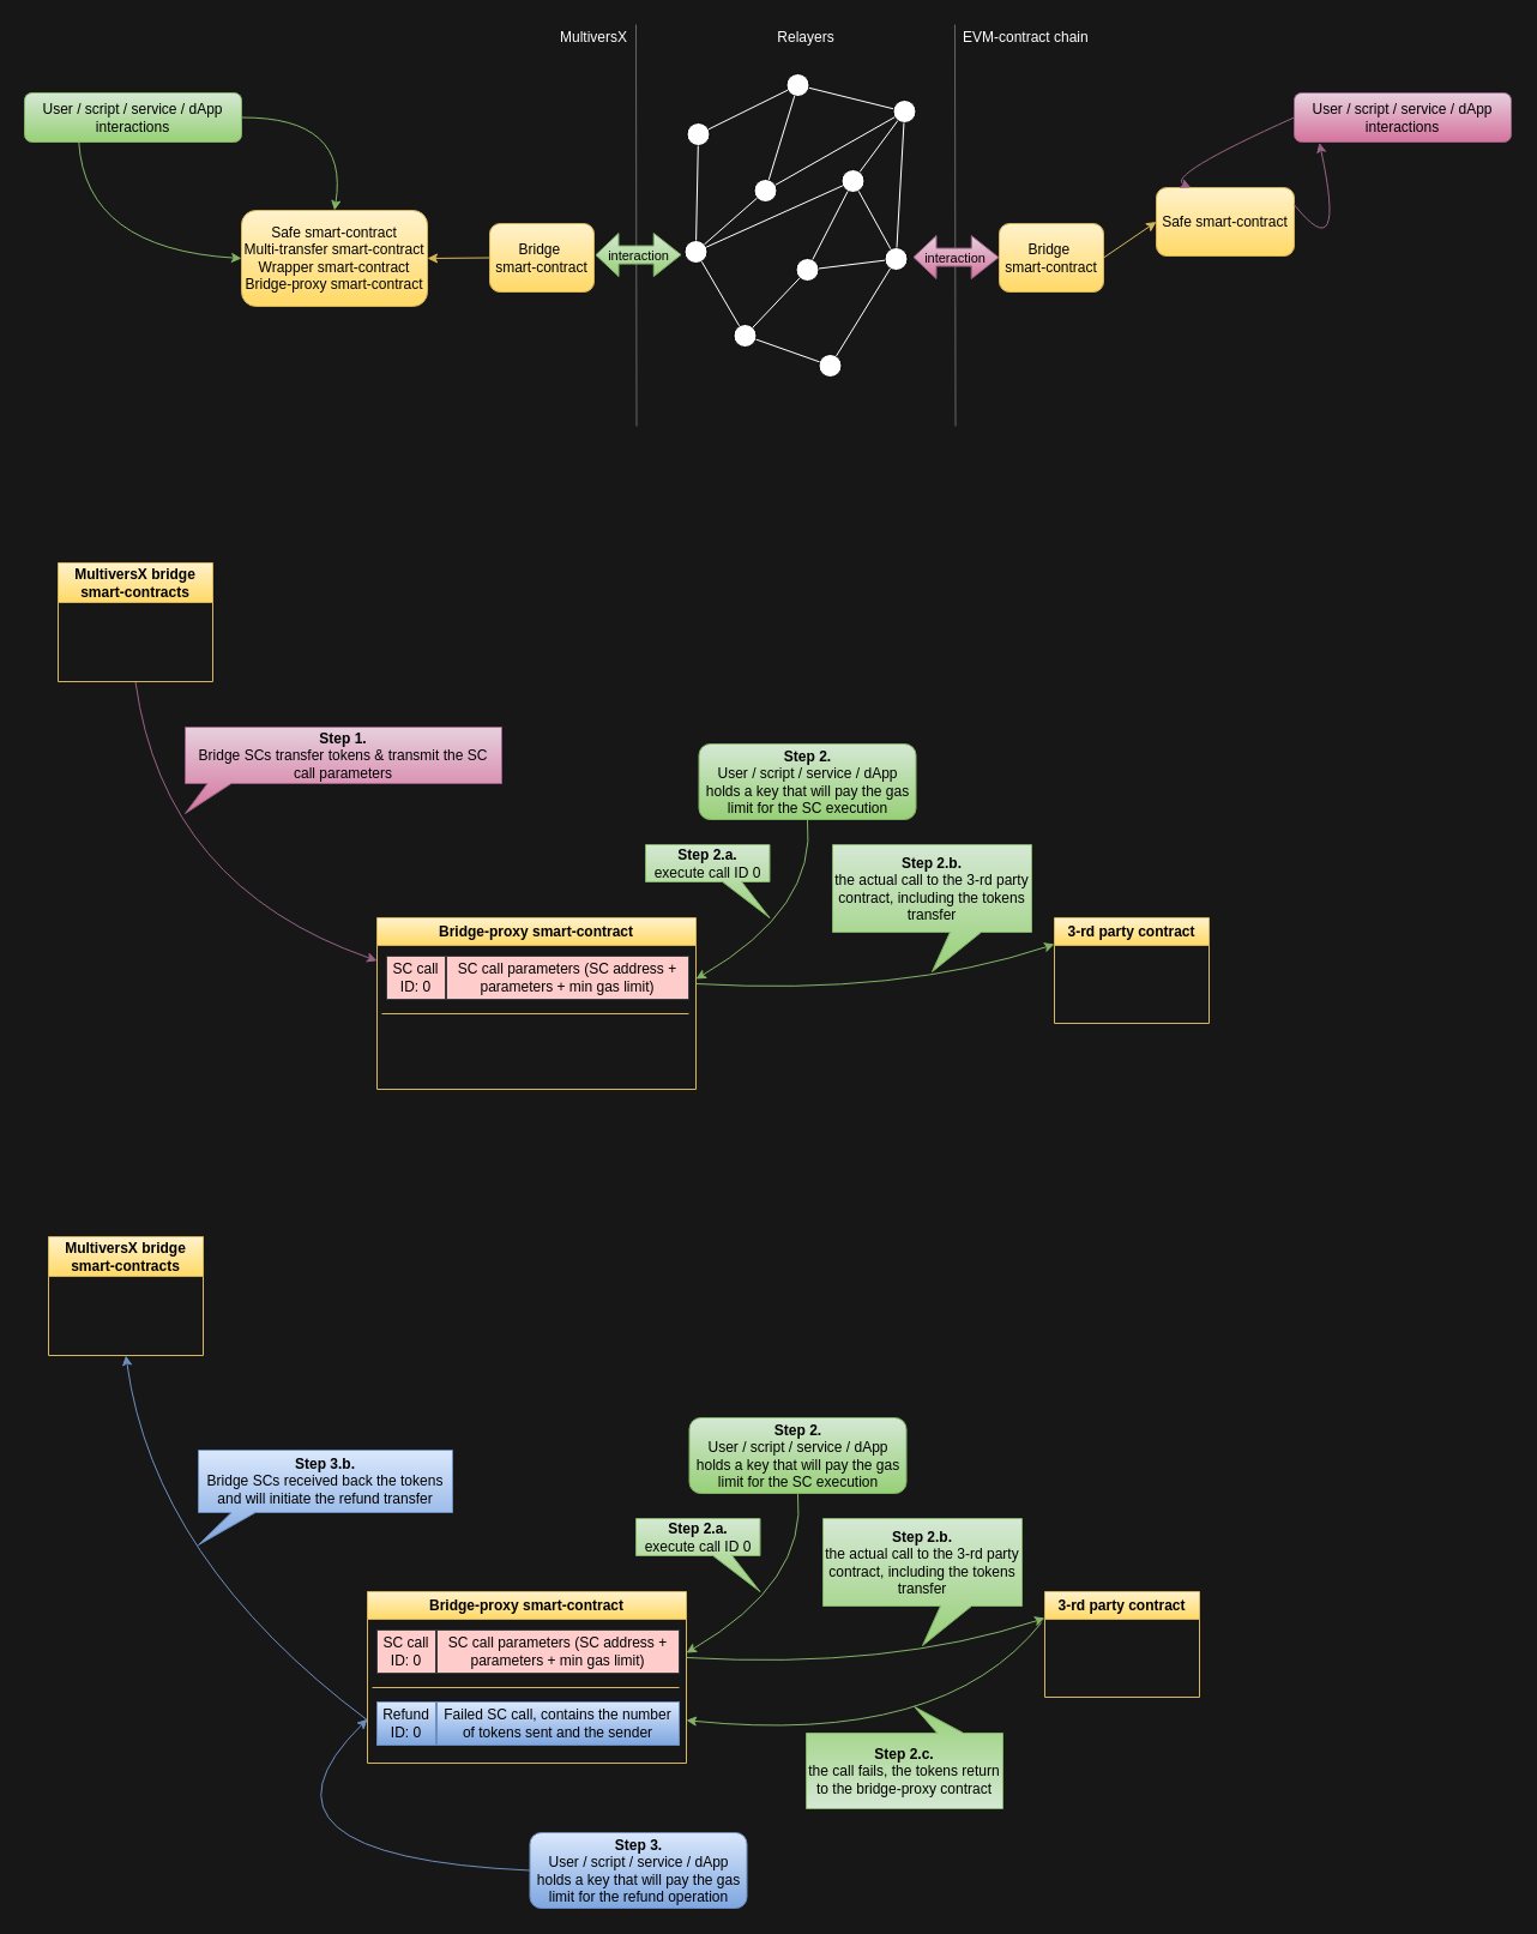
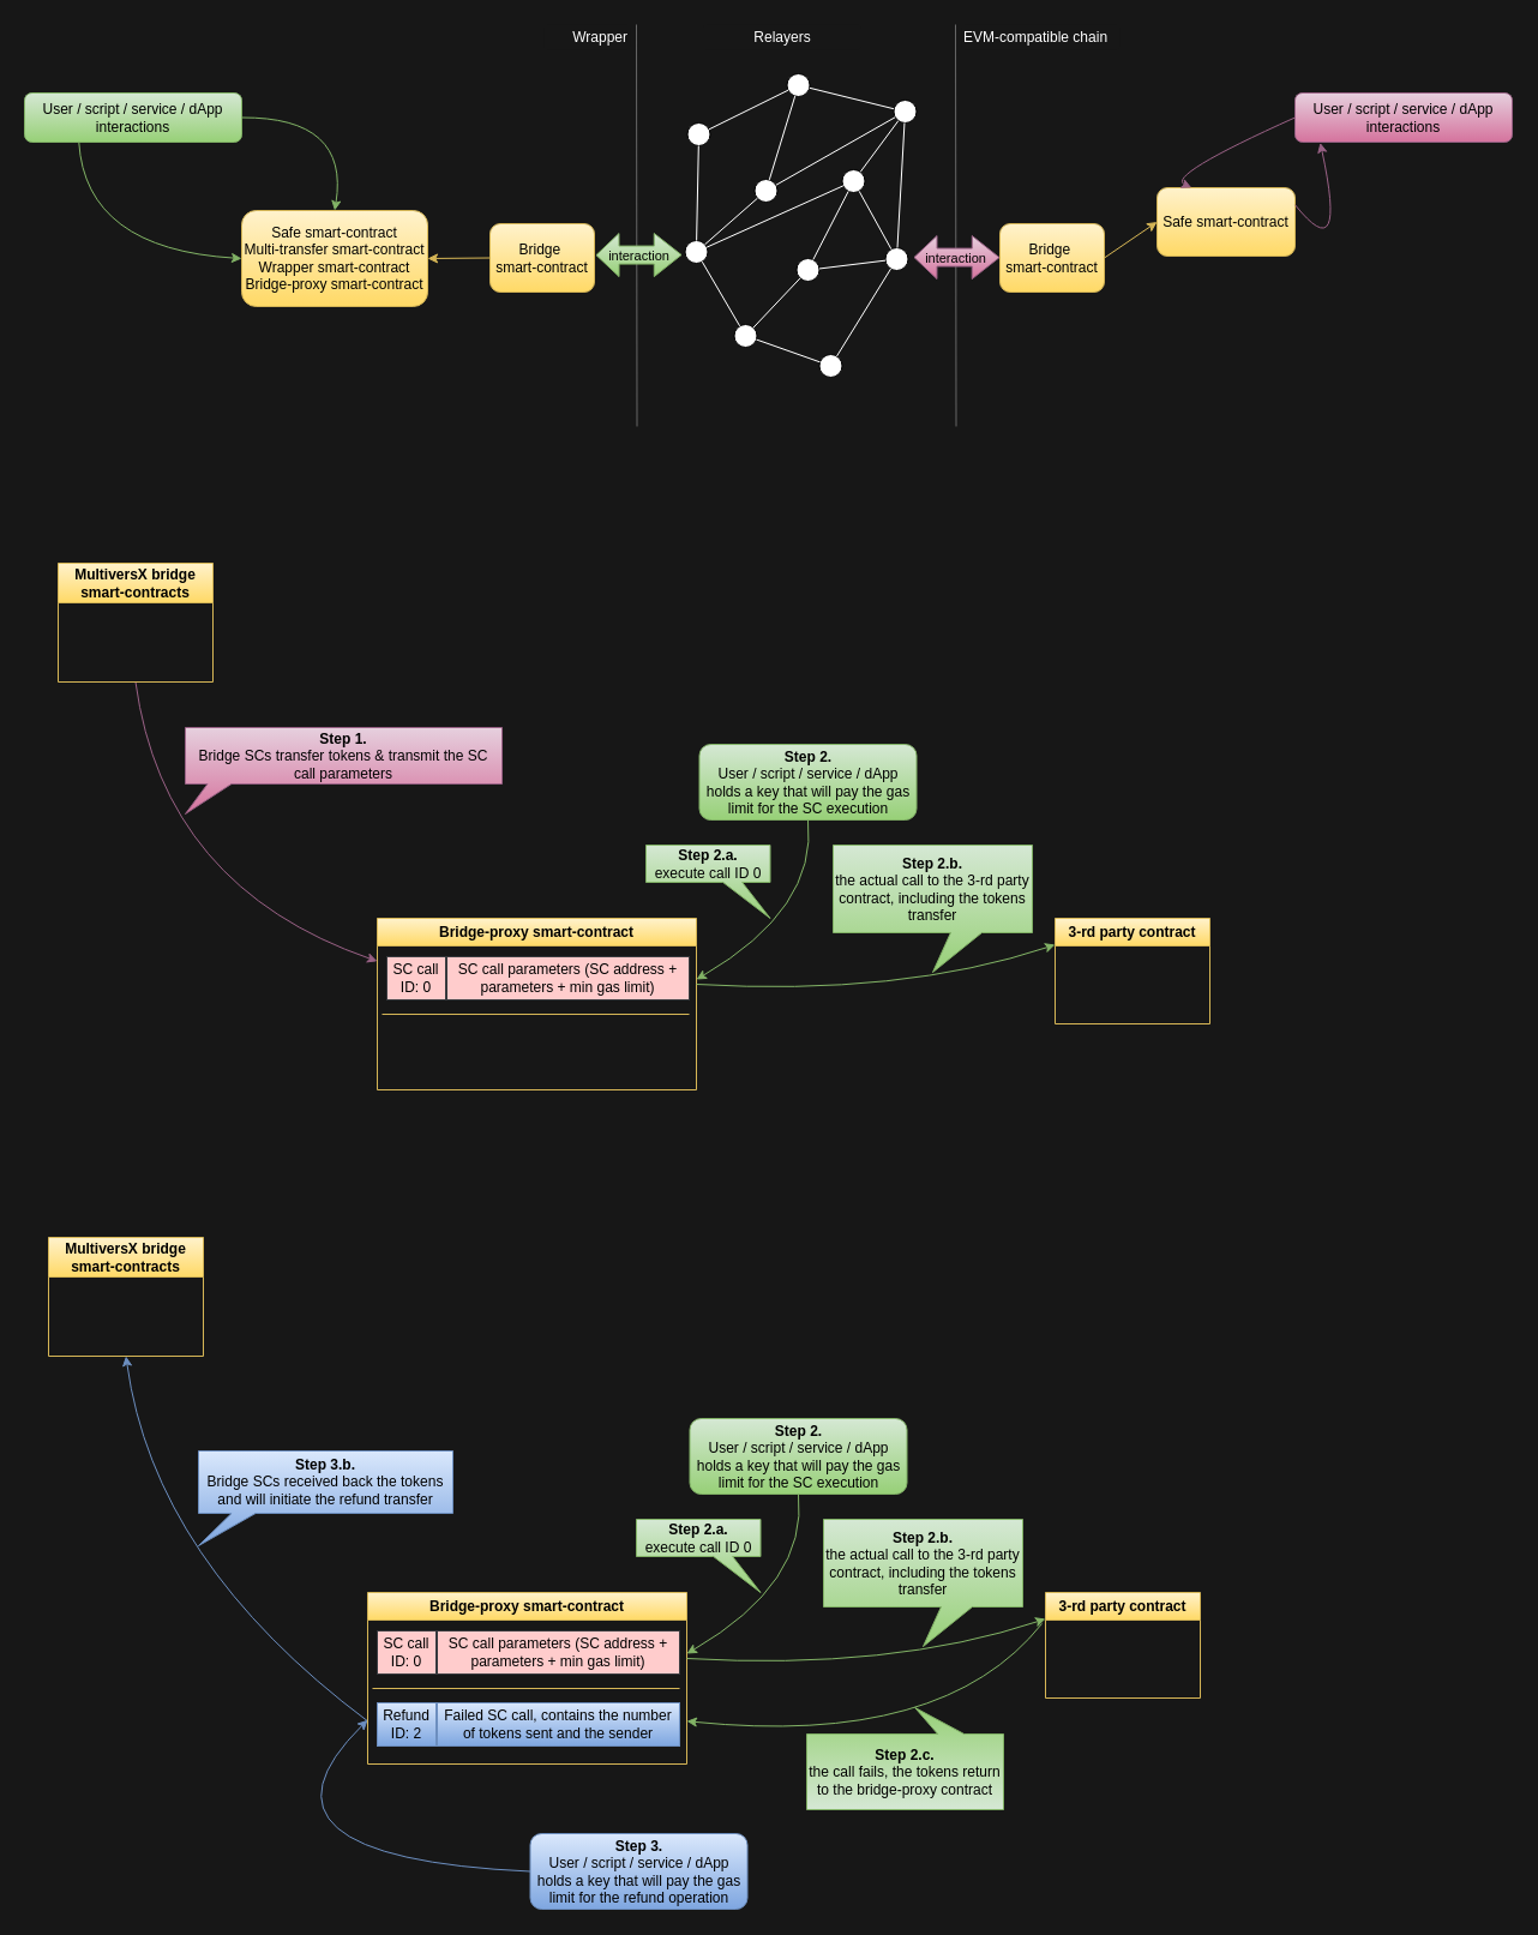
- <mxCell id="12" value="Relayers" style="rounded=1;whiteSpace=wrap;html=1;fillColor=#171717;fontColor=#FFFFFF;align=center;strokeColor=none;" parent="1" vertex="1"><mxGeometry x="605.5" y="20" width="132" height="21" as="geometry" /></mxCell>
+ <mxCell id="12" value="Relayers" style="rounded=1;whiteSpace=wrap;html=1;fillColor=#171717;fontColor=#FFFFFF;align=center;strokeColor=none;" parent="1" vertex="1"><mxGeometry x="585.5" y="20" width="132" height="21" as="geometry" /></mxCell>
- <mxCell id="10" value="MultiversX" style="rounded=1;whiteSpace=wrap;html=1;fillColor=#171717;fontColor=#FFFFFF;align=right;strokeColor=none;" parent="1" vertex="1"><mxGeometry x="453" y="20" width="72" height="21" as="geometry" /></mxCell>
+ <mxCell id="10" value="Wrapper" style="rounded=1;whiteSpace=wrap;html=1;fillColor=#171717;fontColor=#FFFFFF;align=right;strokeColor=none;" parent="1" vertex="1"><mxGeometry x="453" y="20" width="72" height="21" as="geometry" /></mxCell>
- <mxCell id="9" value="EVM-contract chain" style="rounded=1;whiteSpace=wrap;html=1;fillColor=#171717;fontColor=#FFFFFF;align=left;strokeColor=none;" parent="1" vertex="1"><mxGeometry x="801" y="20" width="132" height="21" as="geometry" /></mxCell>
+ <mxCell id="9" value="EVM-compatible chain" style="rounded=1;whiteSpace=wrap;html=1;fillColor=#171717;fontColor=#FFFFFF;align=left;strokeColor=none;" parent="1" vertex="1"><mxGeometry x="801" y="20" width="132" height="21" as="geometry" /></mxCell>
- <mxCell id="78" value="&lt;div&gt;Refund&lt;/div&gt;ID: 0" style="rounded=0;whiteSpace=wrap;html=1;fillColor=#dae8fc;strokeColor=#6c8ebf;gradientColor=#7ea6e0;" parent="1" vertex="1"><mxGeometry x="314" y="1419" width="49" height="36" as="geometry" /></mxCell>
+ <mxCell id="78" value="&lt;div&gt;Refund&lt;/div&gt;ID: 2" style="rounded=0;whiteSpace=wrap;html=1;fillColor=#dae8fc;strokeColor=#6c8ebf;gradientColor=#7ea6e0;" parent="1" vertex="1"><mxGeometry x="314" y="1419" width="49" height="36" as="geometry" /></mxCell>
